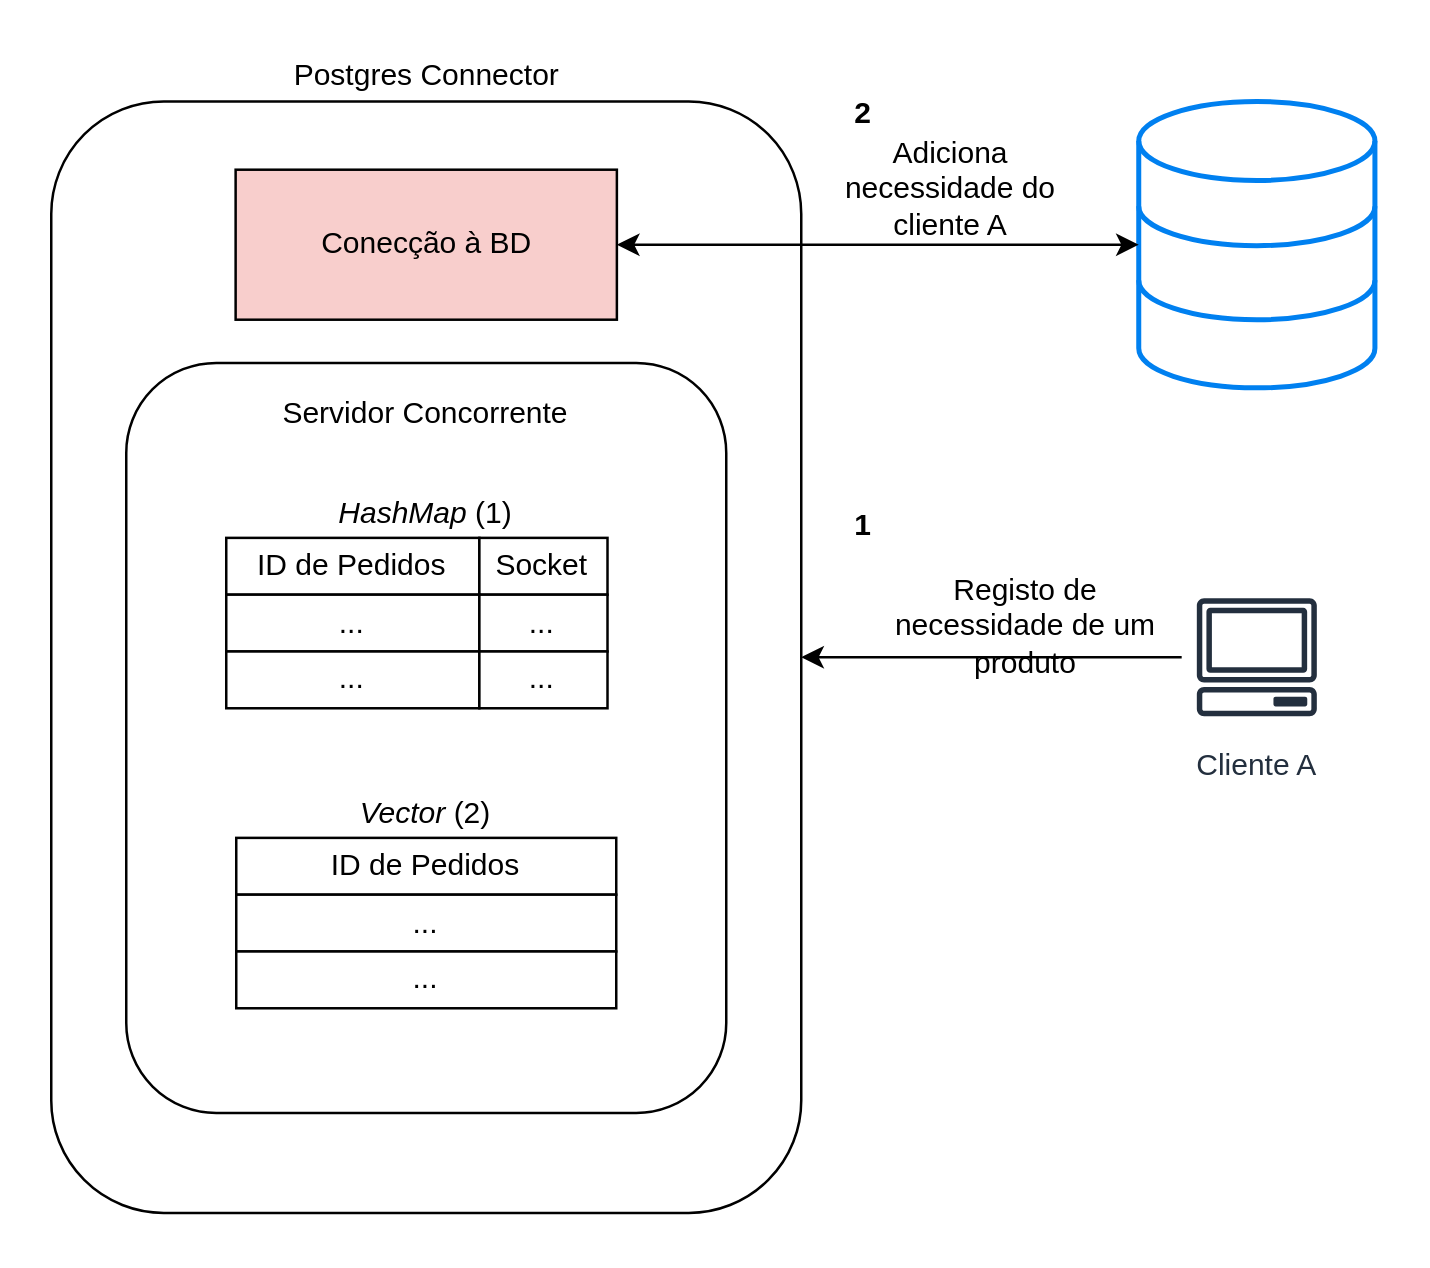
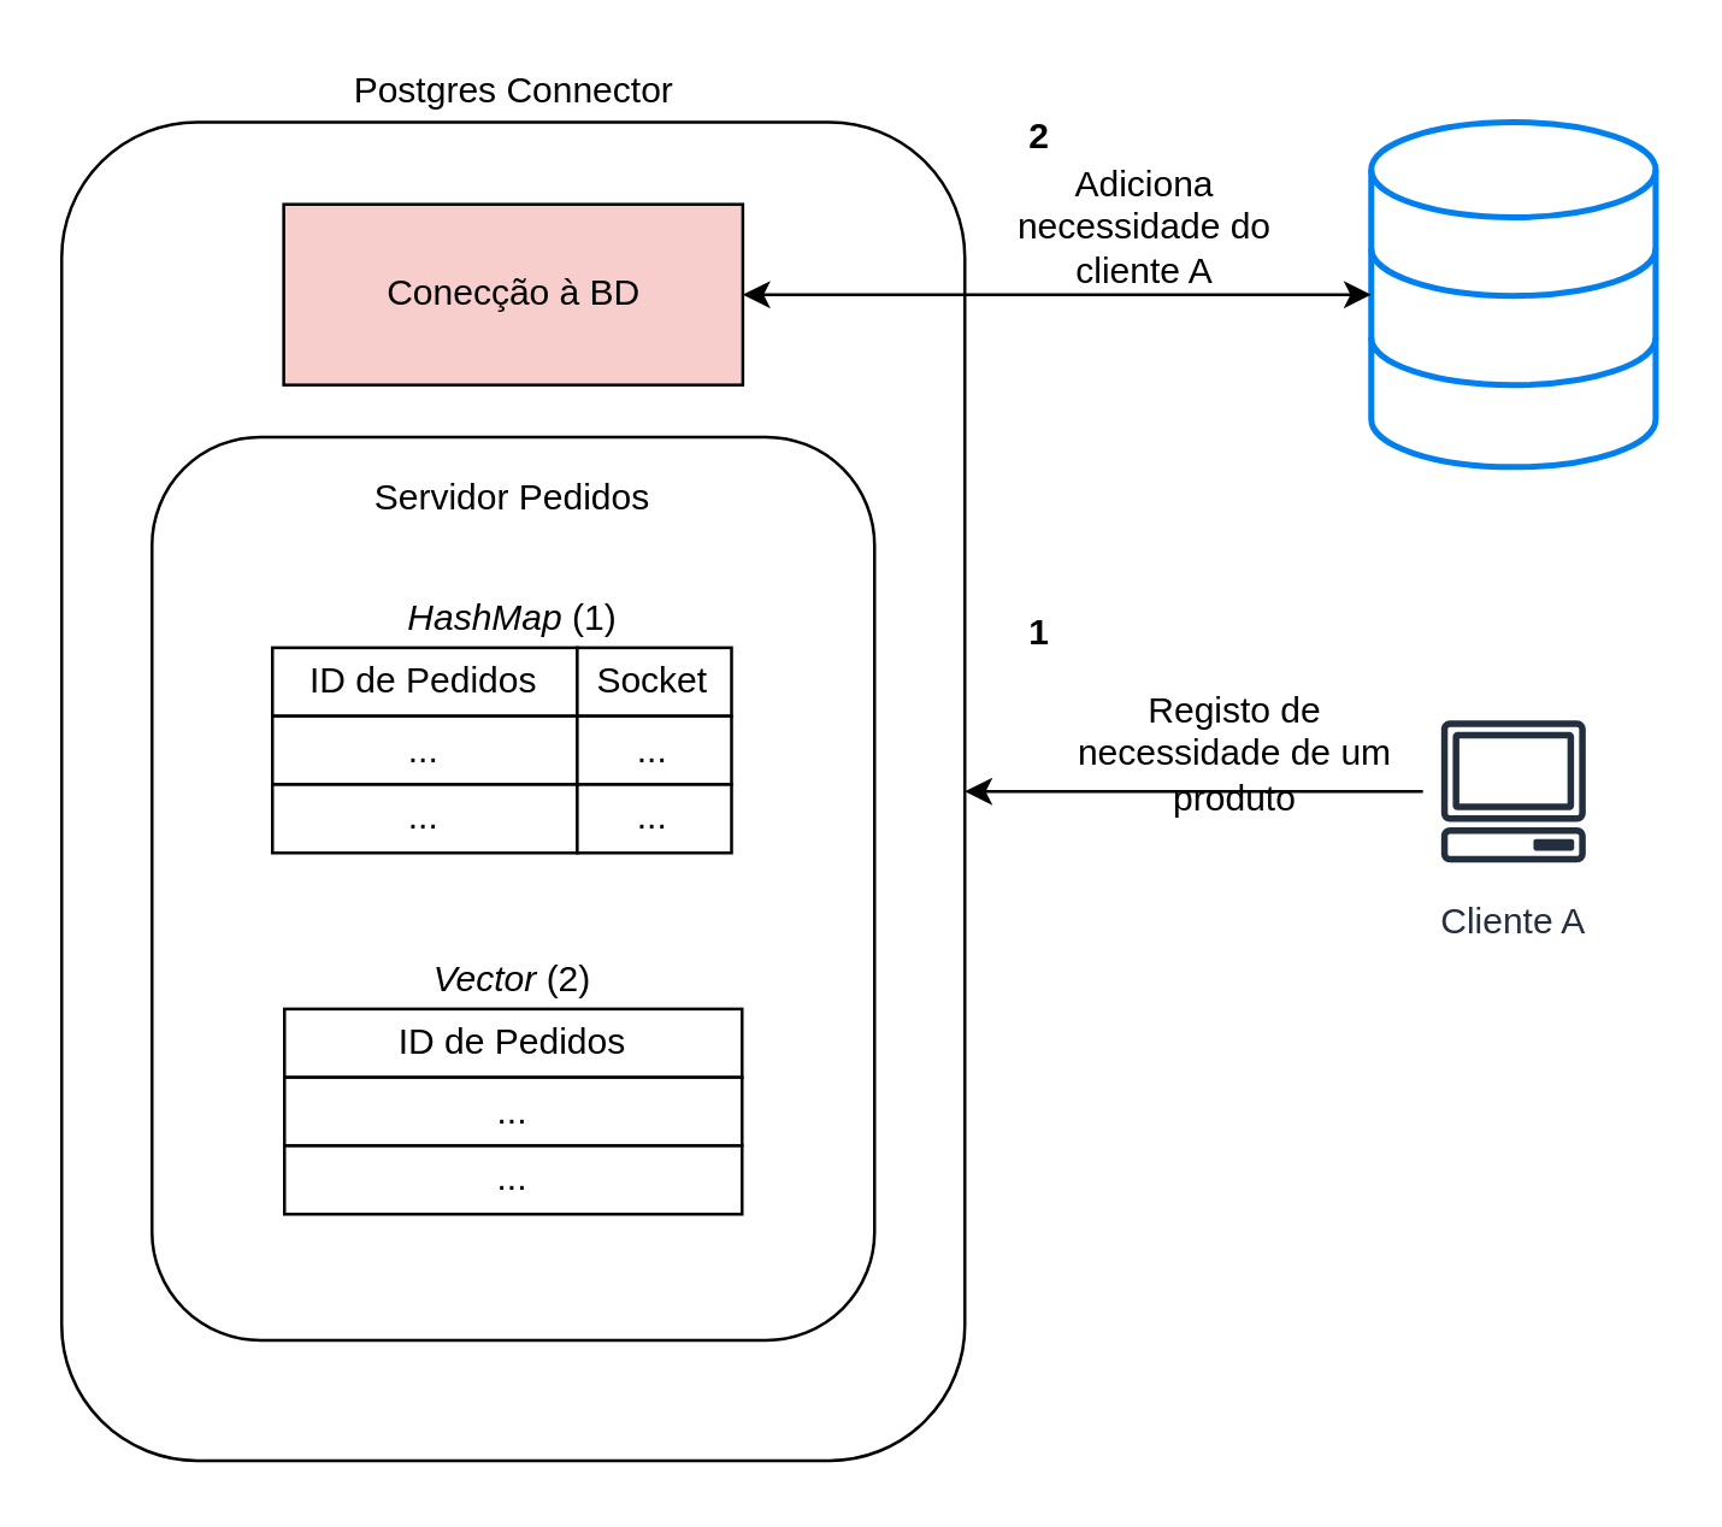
- <mxCell id="14" value="Servidor Concorrente" style="text;html=1;strokeColor=none;fillColor=none;align=center;verticalAlign=middle;whiteSpace=wrap;rounded=0;" parent="1" vertex="1"><mxGeometry x="105" y="154.55" width="130" height="20" as="geometry" /></mxCell>
+ <mxCell id="14" value="Servidor Pedidos" style="text;html=1;strokeColor=none;fillColor=none;align=center;verticalAlign=middle;whiteSpace=wrap;rounded=0;" parent="1" vertex="1"><mxGeometry x="105" y="154.55" width="130" height="20" as="geometry" /></mxCell>
